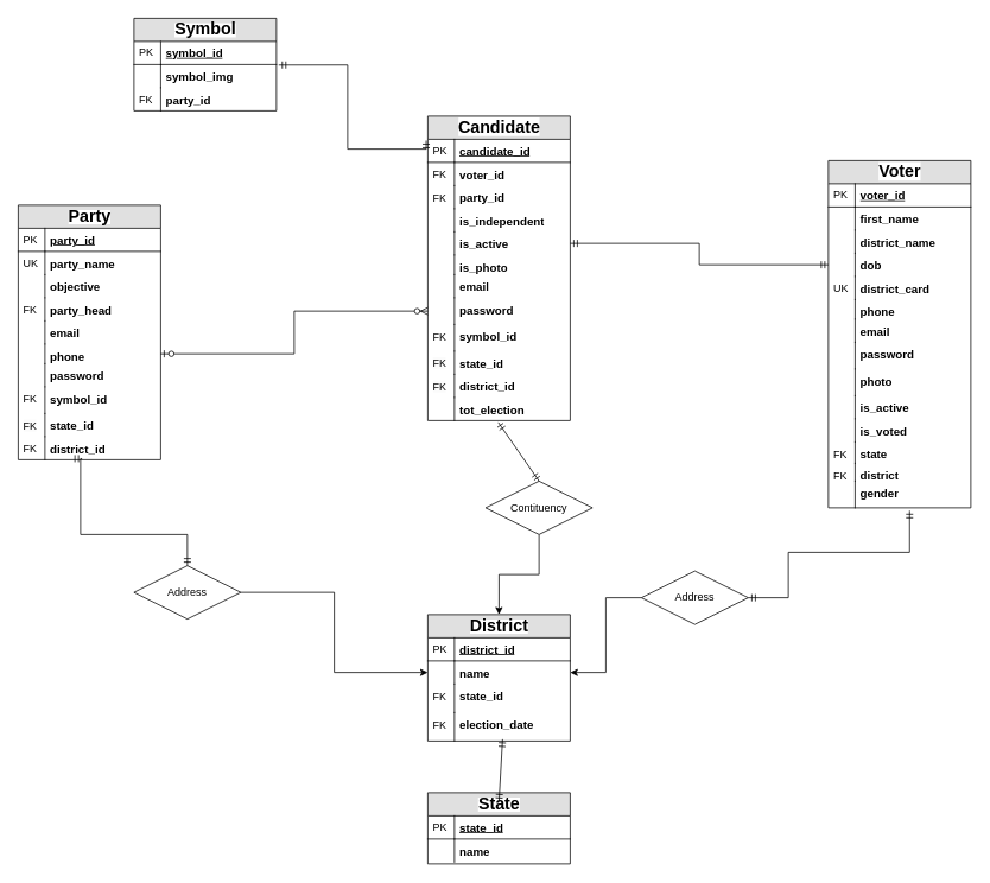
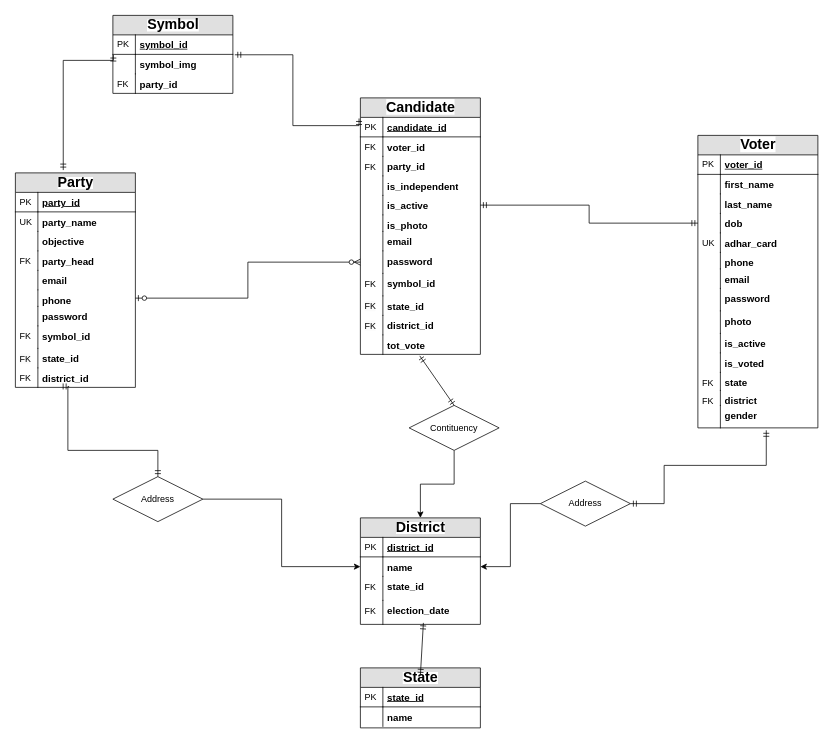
+ <mxCell id="107" value="" style="edgeStyle=orthogonalEdgeStyle;fontSize=12;html=1;endArrow=ERmandOne;startArrow=ERmandOne;rounded=0;entryX=0.004;entryY=0.034;entryDx=0;entryDy=0;entryPerimeter=0;exitX=0.399;exitY=-0.013;exitDx=0;exitDy=0;exitPerimeter=0;" parent="1" source="2" target="51" edge="1"><mxGeometry width="100" height="100" relative="1" as="geometry"><mxPoint x="-10" y="170" as="sourcePoint" /><mxPoint x="90" y="70" as="targetPoint" /><Array as="points"><mxPoint x="84" y="80" /><mxPoint x="151" y="80" /></Array></mxGeometry></mxCell>
- <mxCell id="74" value="&lt;span style=&quot;font-family: Arial; font-size: 13px; font-weight: 700; white-space-collapse: preserve; background-color: rgb(255, 255, 255);&quot;&gt;district_name&lt;/span&gt;" style="shape=partialRectangle;top=0;left=0;right=0;bottom=0;html=1;align=left;verticalAlign=top;fillColor=none;spacingLeft=34;spacingRight=4;whiteSpace=wrap;overflow=hidden;rotatable=0;points=[[0,0.5],[1,0.5]];portConstraint=eastwest;dropTarget=0;" parent="69" vertex="1"><mxGeometry y="78" width="160" height="26" as="geometry" /></mxCell>
+ <mxCell id="74" value="&lt;span style=&quot;font-family: Arial; font-size: 13px; font-weight: 700; white-space-collapse: preserve; background-color: rgb(255, 255, 255);&quot;&gt;last_name&lt;/span&gt;" style="shape=partialRectangle;top=0;left=0;right=0;bottom=0;html=1;align=left;verticalAlign=top;fillColor=none;spacingLeft=34;spacingRight=4;whiteSpace=wrap;overflow=hidden;rotatable=0;points=[[0,0.5],[1,0.5]];portConstraint=eastwest;dropTarget=0;" parent="69" vertex="1"><mxGeometry y="78" width="160" height="26" as="geometry" /></mxCell>
- <mxCell id="78" value="&lt;font face=&quot;Arial&quot;&gt;&lt;span style=&quot;font-size: 13px; white-space-collapse: preserve; background-color: rgb(255, 255, 255);&quot;&gt;&lt;b&gt;district_card&lt;/b&gt;&lt;/span&gt;&lt;/font&gt;" style="shape=partialRectangle;top=0;left=0;right=0;bottom=0;html=1;align=left;verticalAlign=top;fillColor=none;spacingLeft=34;spacingRight=4;whiteSpace=wrap;overflow=hidden;rotatable=0;points=[[0,0.5],[1,0.5]];portConstraint=eastwest;dropTarget=0;" parent="69" vertex="1"><mxGeometry y="130" width="160" height="26" as="geometry" /></mxCell>
+ <mxCell id="78" value="&lt;font face=&quot;Arial&quot;&gt;&lt;span style=&quot;font-size: 13px; white-space-collapse: preserve; background-color: rgb(255, 255, 255);&quot;&gt;&lt;b&gt;adhar_card&lt;/b&gt;&lt;/span&gt;&lt;/font&gt;" style="shape=partialRectangle;top=0;left=0;right=0;bottom=0;html=1;align=left;verticalAlign=top;fillColor=none;spacingLeft=34;spacingRight=4;whiteSpace=wrap;overflow=hidden;rotatable=0;points=[[0,0.5],[1,0.5]];portConstraint=eastwest;dropTarget=0;" parent="69" vertex="1"><mxGeometry y="130" width="160" height="26" as="geometry" /></mxCell>
- <mxCell id="46" value="&lt;span style=&quot;font-family: Arial; font-size: 13px; font-weight: 700; white-space-collapse: preserve; background-color: rgb(255, 255, 255);&quot;&gt;tot_election&lt;/span&gt;" style="shape=partialRectangle;top=0;left=0;right=0;bottom=0;html=1;align=left;verticalAlign=top;fillColor=none;spacingLeft=34;spacingRight=4;whiteSpace=wrap;overflow=hidden;rotatable=0;points=[[0,0.5],[1,0.5]];portConstraint=eastwest;dropTarget=0;" parent="23" vertex="1"><mxGeometry y="316" width="160" height="26" as="geometry" /></mxCell>
+ <mxCell id="46" value="&lt;span style=&quot;font-family: Arial; font-size: 13px; font-weight: 700; white-space-collapse: preserve; background-color: rgb(255, 255, 255);&quot;&gt;tot_vote&lt;/span&gt;" style="shape=partialRectangle;top=0;left=0;right=0;bottom=0;html=1;align=left;verticalAlign=top;fillColor=none;spacingLeft=34;spacingRight=4;whiteSpace=wrap;overflow=hidden;rotatable=0;points=[[0,0.5],[1,0.5]];portConstraint=eastwest;dropTarget=0;" parent="23" vertex="1"><mxGeometry y="316" width="160" height="26" as="geometry" /></mxCell>
